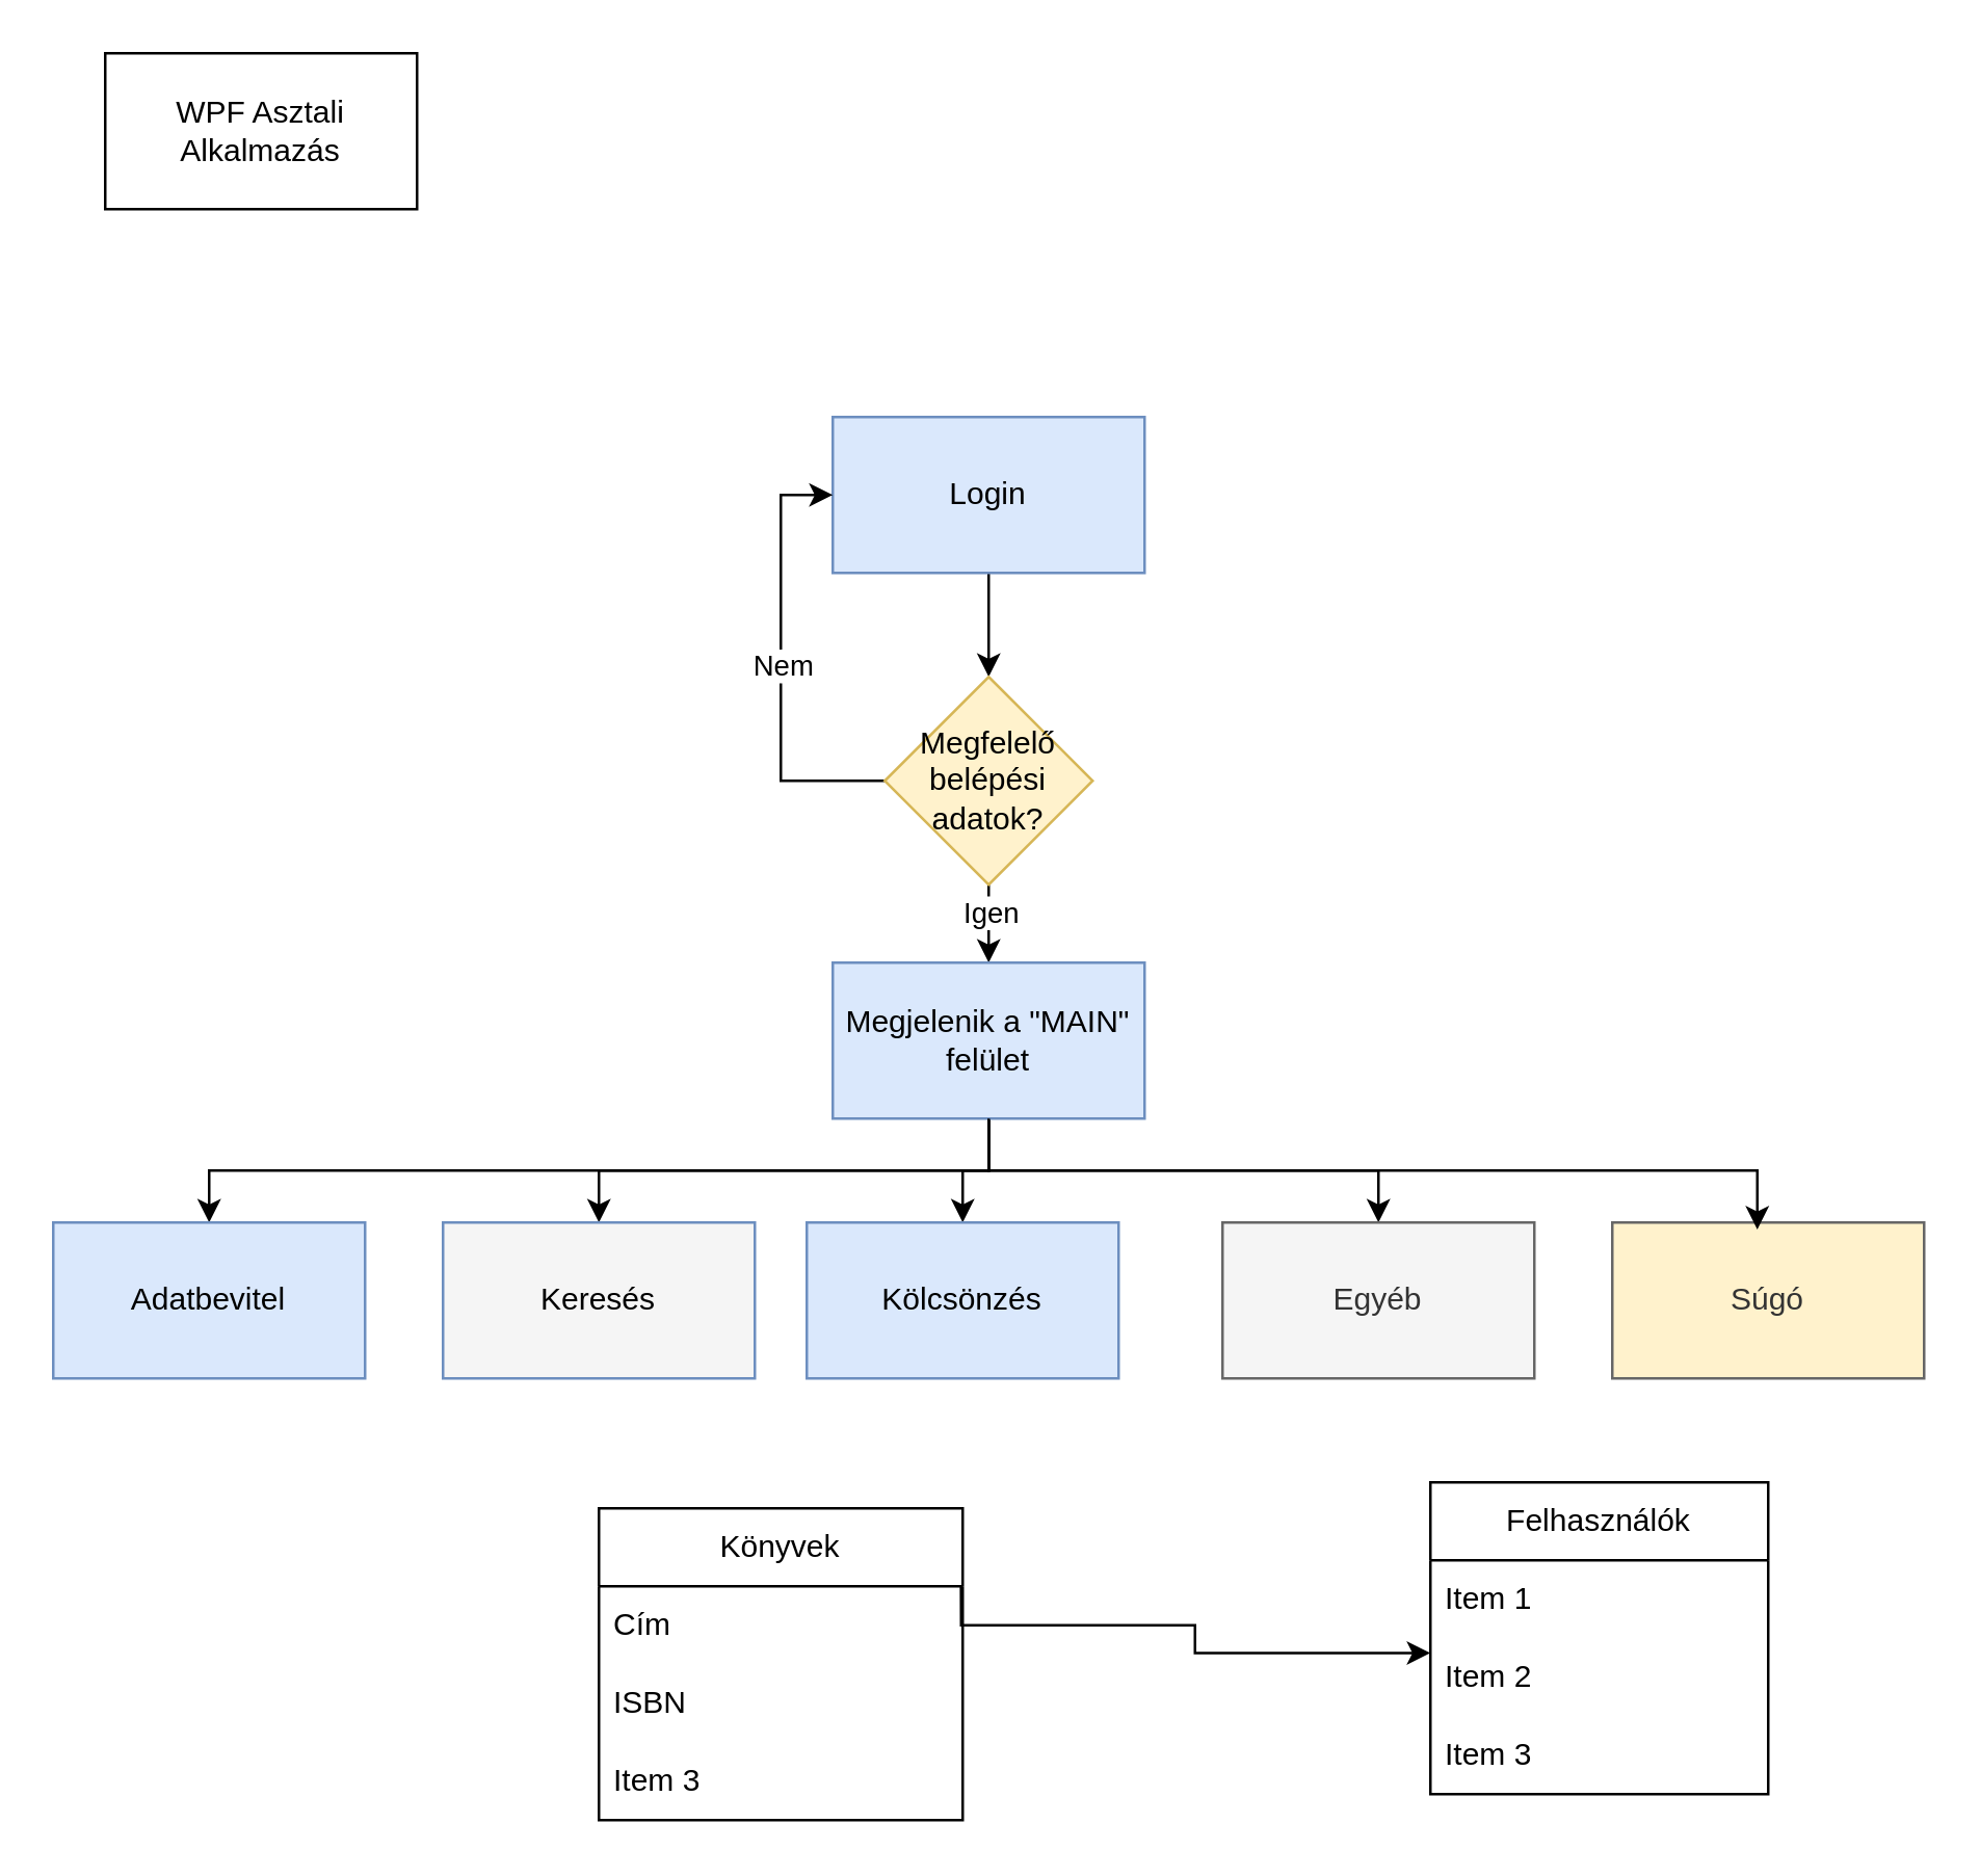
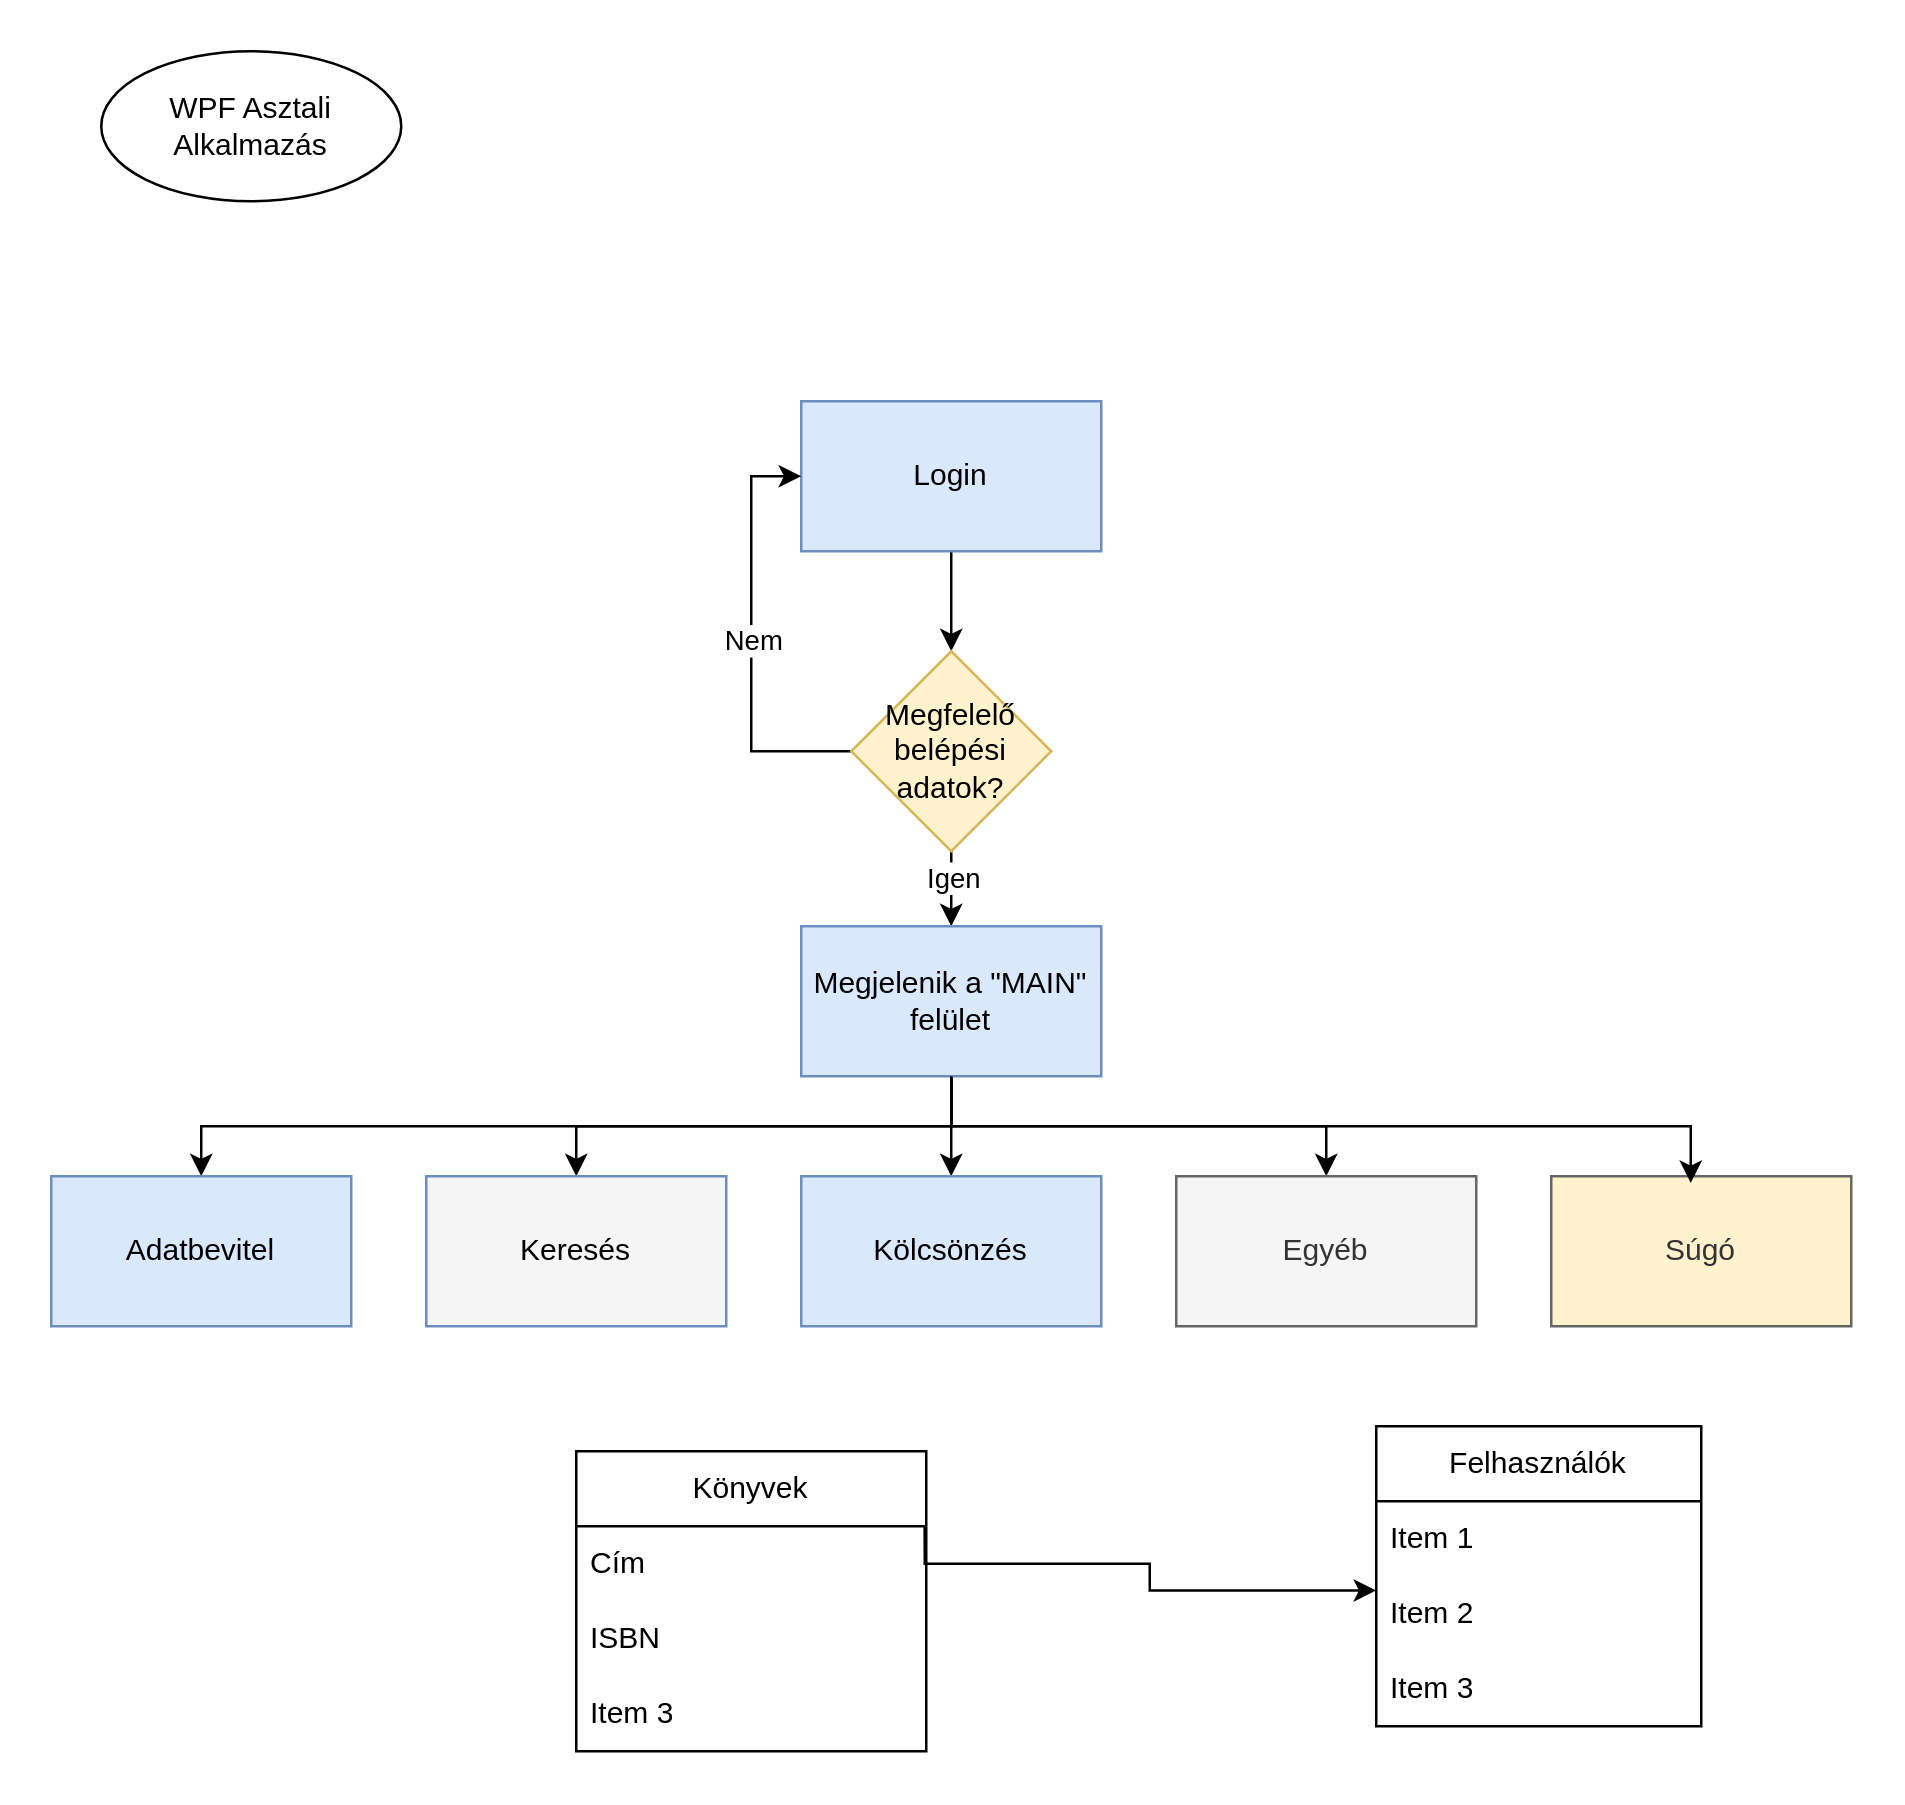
- <mxCell id="2" value="WPF Asztali Alkalmazás" style="rounded=0;whiteSpace=wrap;html=1;" parent="1" vertex="1"><mxGeometry x="40" y="20" width="120" height="60" as="geometry" /></mxCell>
+ <mxCell id="2" value="WPF Asztali Alkalmazás" style="ellipse;whiteSpace=wrap;html=1;" parent="1" vertex="1"><mxGeometry x="40" y="20" width="120" height="60" as="geometry" /></mxCell>
- <mxCell id="17" value="Kölcsönzés" style="rounded=0;whiteSpace=wrap;html=1;fillColor=#dae8fc;strokeColor=#6c8ebf;" vertex="1" parent="1"><mxGeometry x="310" y="470" width="120" height="60" as="geometry" /></mxCell>
+ <mxCell id="17" value="Kölcsönzés" style="rounded=0;whiteSpace=wrap;html=1;fillColor=#dae8fc;strokeColor=#6c8ebf;" vertex="1" parent="1"><mxGeometry x="320" y="470" width="120" height="60" as="geometry" /></mxCell>
